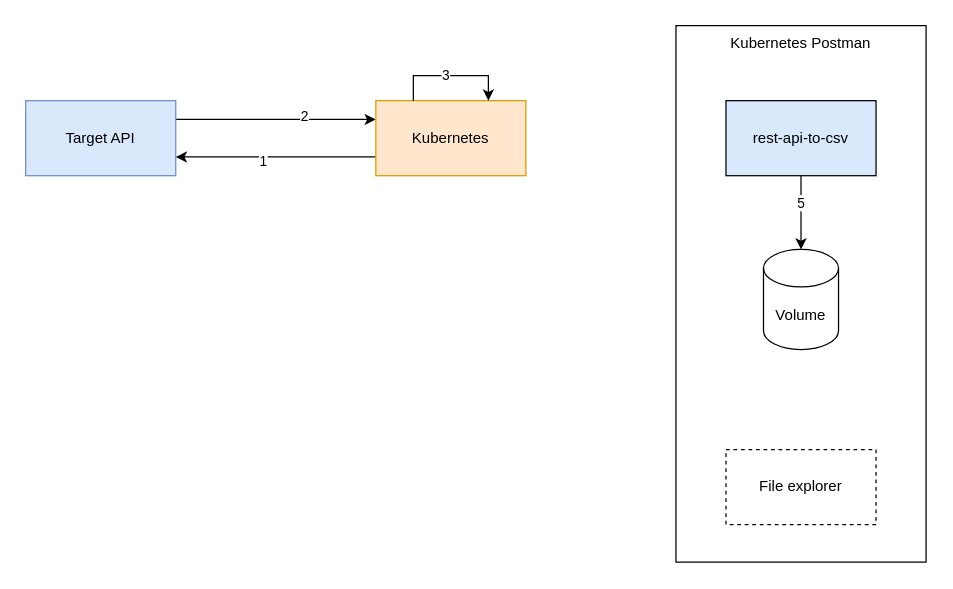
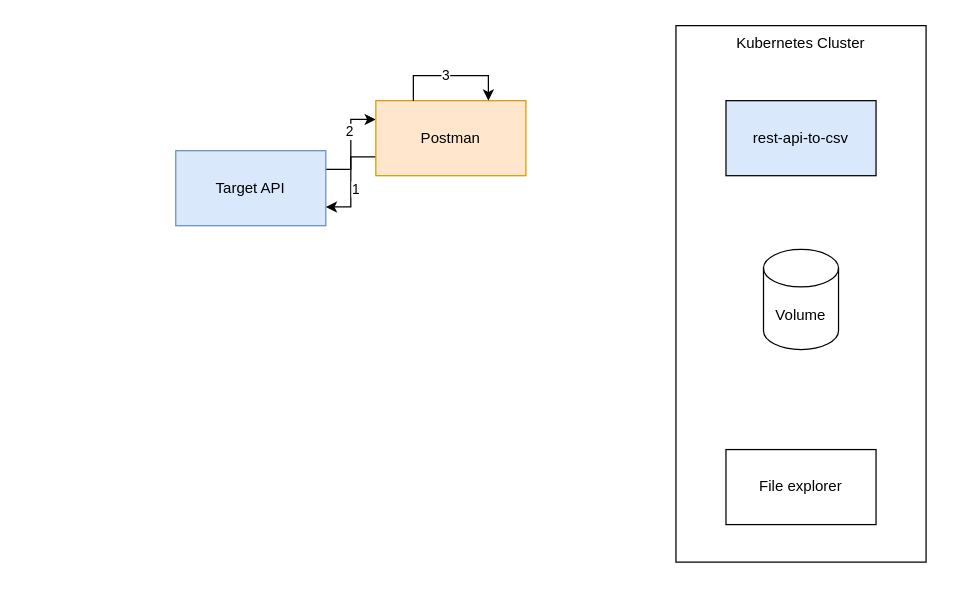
- <mxCell id="2" value="Kubernetes Postman" style="rounded=0;whiteSpace=wrap;html=1;verticalAlign=top;" vertex="1" parent="1"><mxGeometry x="540" y="20" width="200" height="429" as="geometry" /></mxCell>
+ <mxCell id="2" value="Kubernetes Cluster" style="rounded=0;whiteSpace=wrap;html=1;verticalAlign=top;" vertex="1" parent="1"><mxGeometry x="540" y="20" width="200" height="429" as="geometry" /></mxCell>
- <mxCell id="5" value="Target API" style="rounded=0;whiteSpace=wrap;html=1;fillColor=#dae8fc;strokeColor=#6c8ebf;" parent="1" vertex="1"><mxGeometry x="20" y="80" width="120" height="60" as="geometry" /></mxCell>
+ <mxCell id="5" value="Target API" style="rounded=0;whiteSpace=wrap;html=1;fillColor=#dae8fc;strokeColor=#6c8ebf;" parent="1" vertex="1"><mxGeometry x="140" y="120" width="120" height="60" as="geometry" /></mxCell>
- <mxCell id="8" value="Kubernetes" style="rounded=0;whiteSpace=wrap;html=1;fillColor=#ffe6cc;strokeColor=#d79b00;" parent="1" vertex="1"><mxGeometry x="300" y="80" width="120" height="60" as="geometry" /></mxCell>
+ <mxCell id="8" value="Postman" style="rounded=0;whiteSpace=wrap;html=1;fillColor=#ffe6cc;strokeColor=#d79b00;" parent="1" vertex="1"><mxGeometry x="300" y="80" width="120" height="60" as="geometry" /></mxCell>
- <mxCell id="9" style="edgeStyle=orthogonalEdgeStyle;rounded=0;orthogonalLoop=1;jettySize=auto;html=1;exitX=0.5;exitY=1;exitDx=0;exitDy=0;" parent="1" source="11" target="12" edge="1"><mxGeometry relative="1" as="geometry" /></mxCell>
- <mxCell id="10" value="5" style="edgeLabel;html=1;align=center;verticalAlign=middle;resizable=0;points=[];" parent="9" vertex="1" connectable="0"><mxGeometry x="-0.3" y="-1" relative="1" as="geometry"><mxPoint as="offset" /></mxGeometry></mxCell>
- <mxCell id="15" value="File explorer" style="rounded=0;whiteSpace=wrap;html=1;dashed=1;" parent="1" vertex="1"><mxGeometry x="580" y="359" width="120" height="60" as="geometry" /></mxCell>
+ <mxCell id="15" value="File explorer" style="rounded=0;whiteSpace=wrap;html=1;" parent="1" vertex="1"><mxGeometry x="580" y="359" width="120" height="60" as="geometry" /></mxCell>
